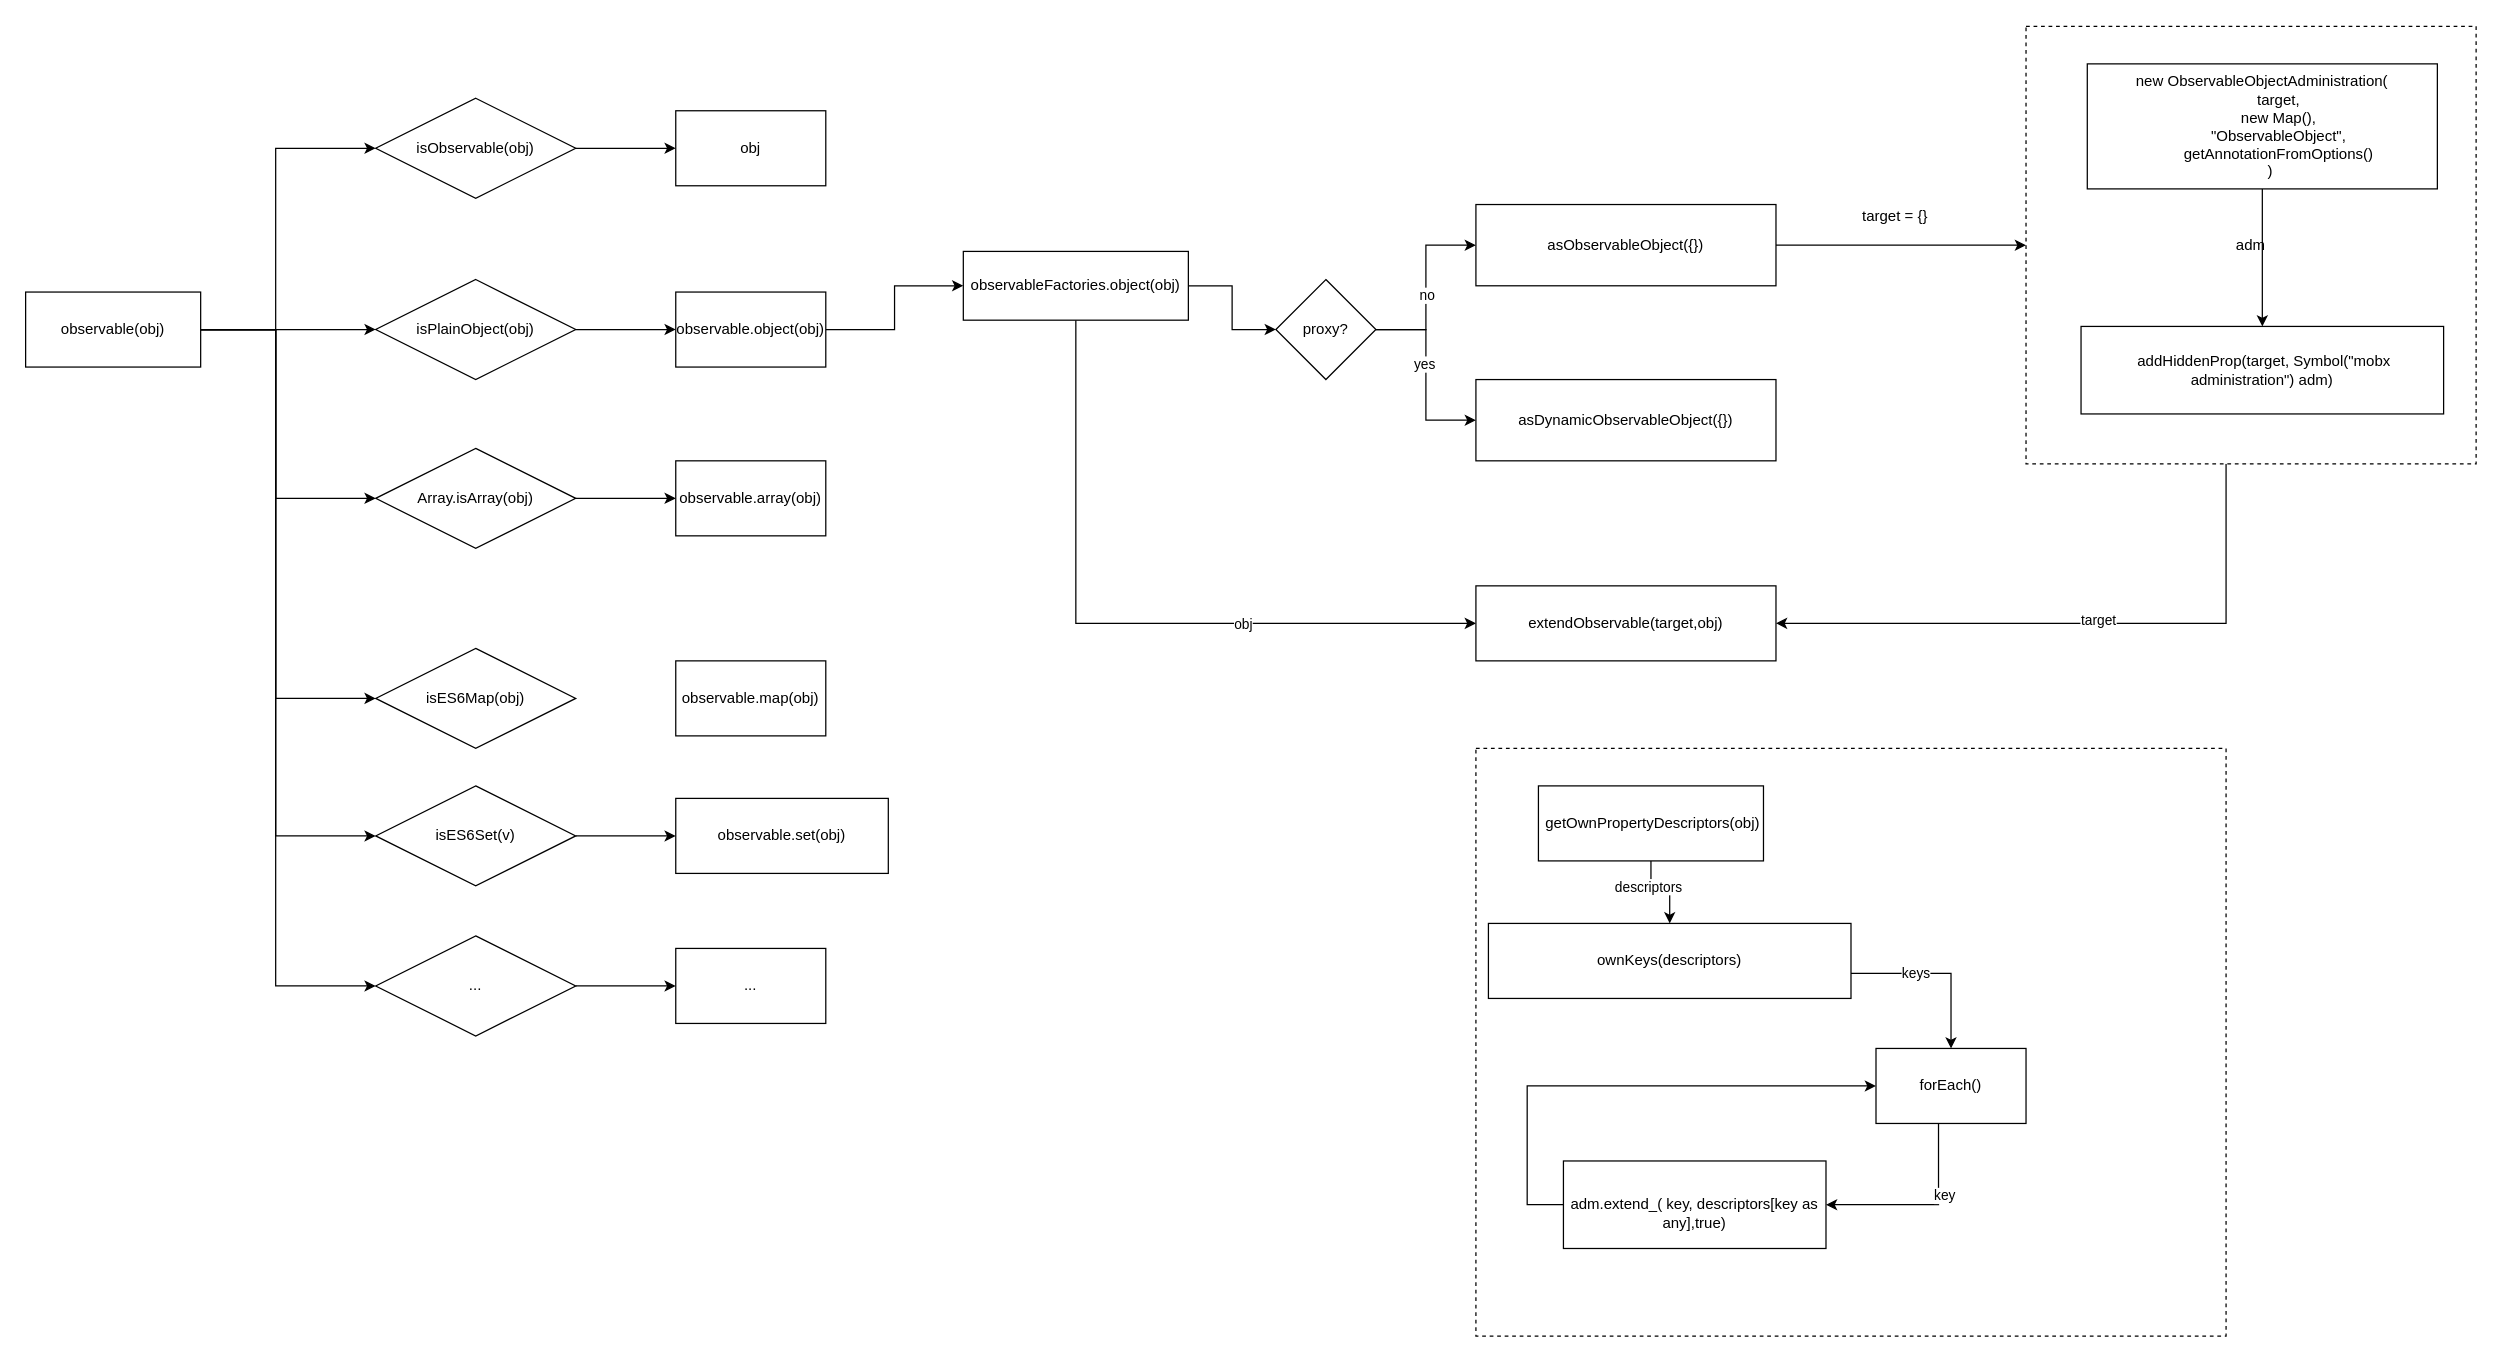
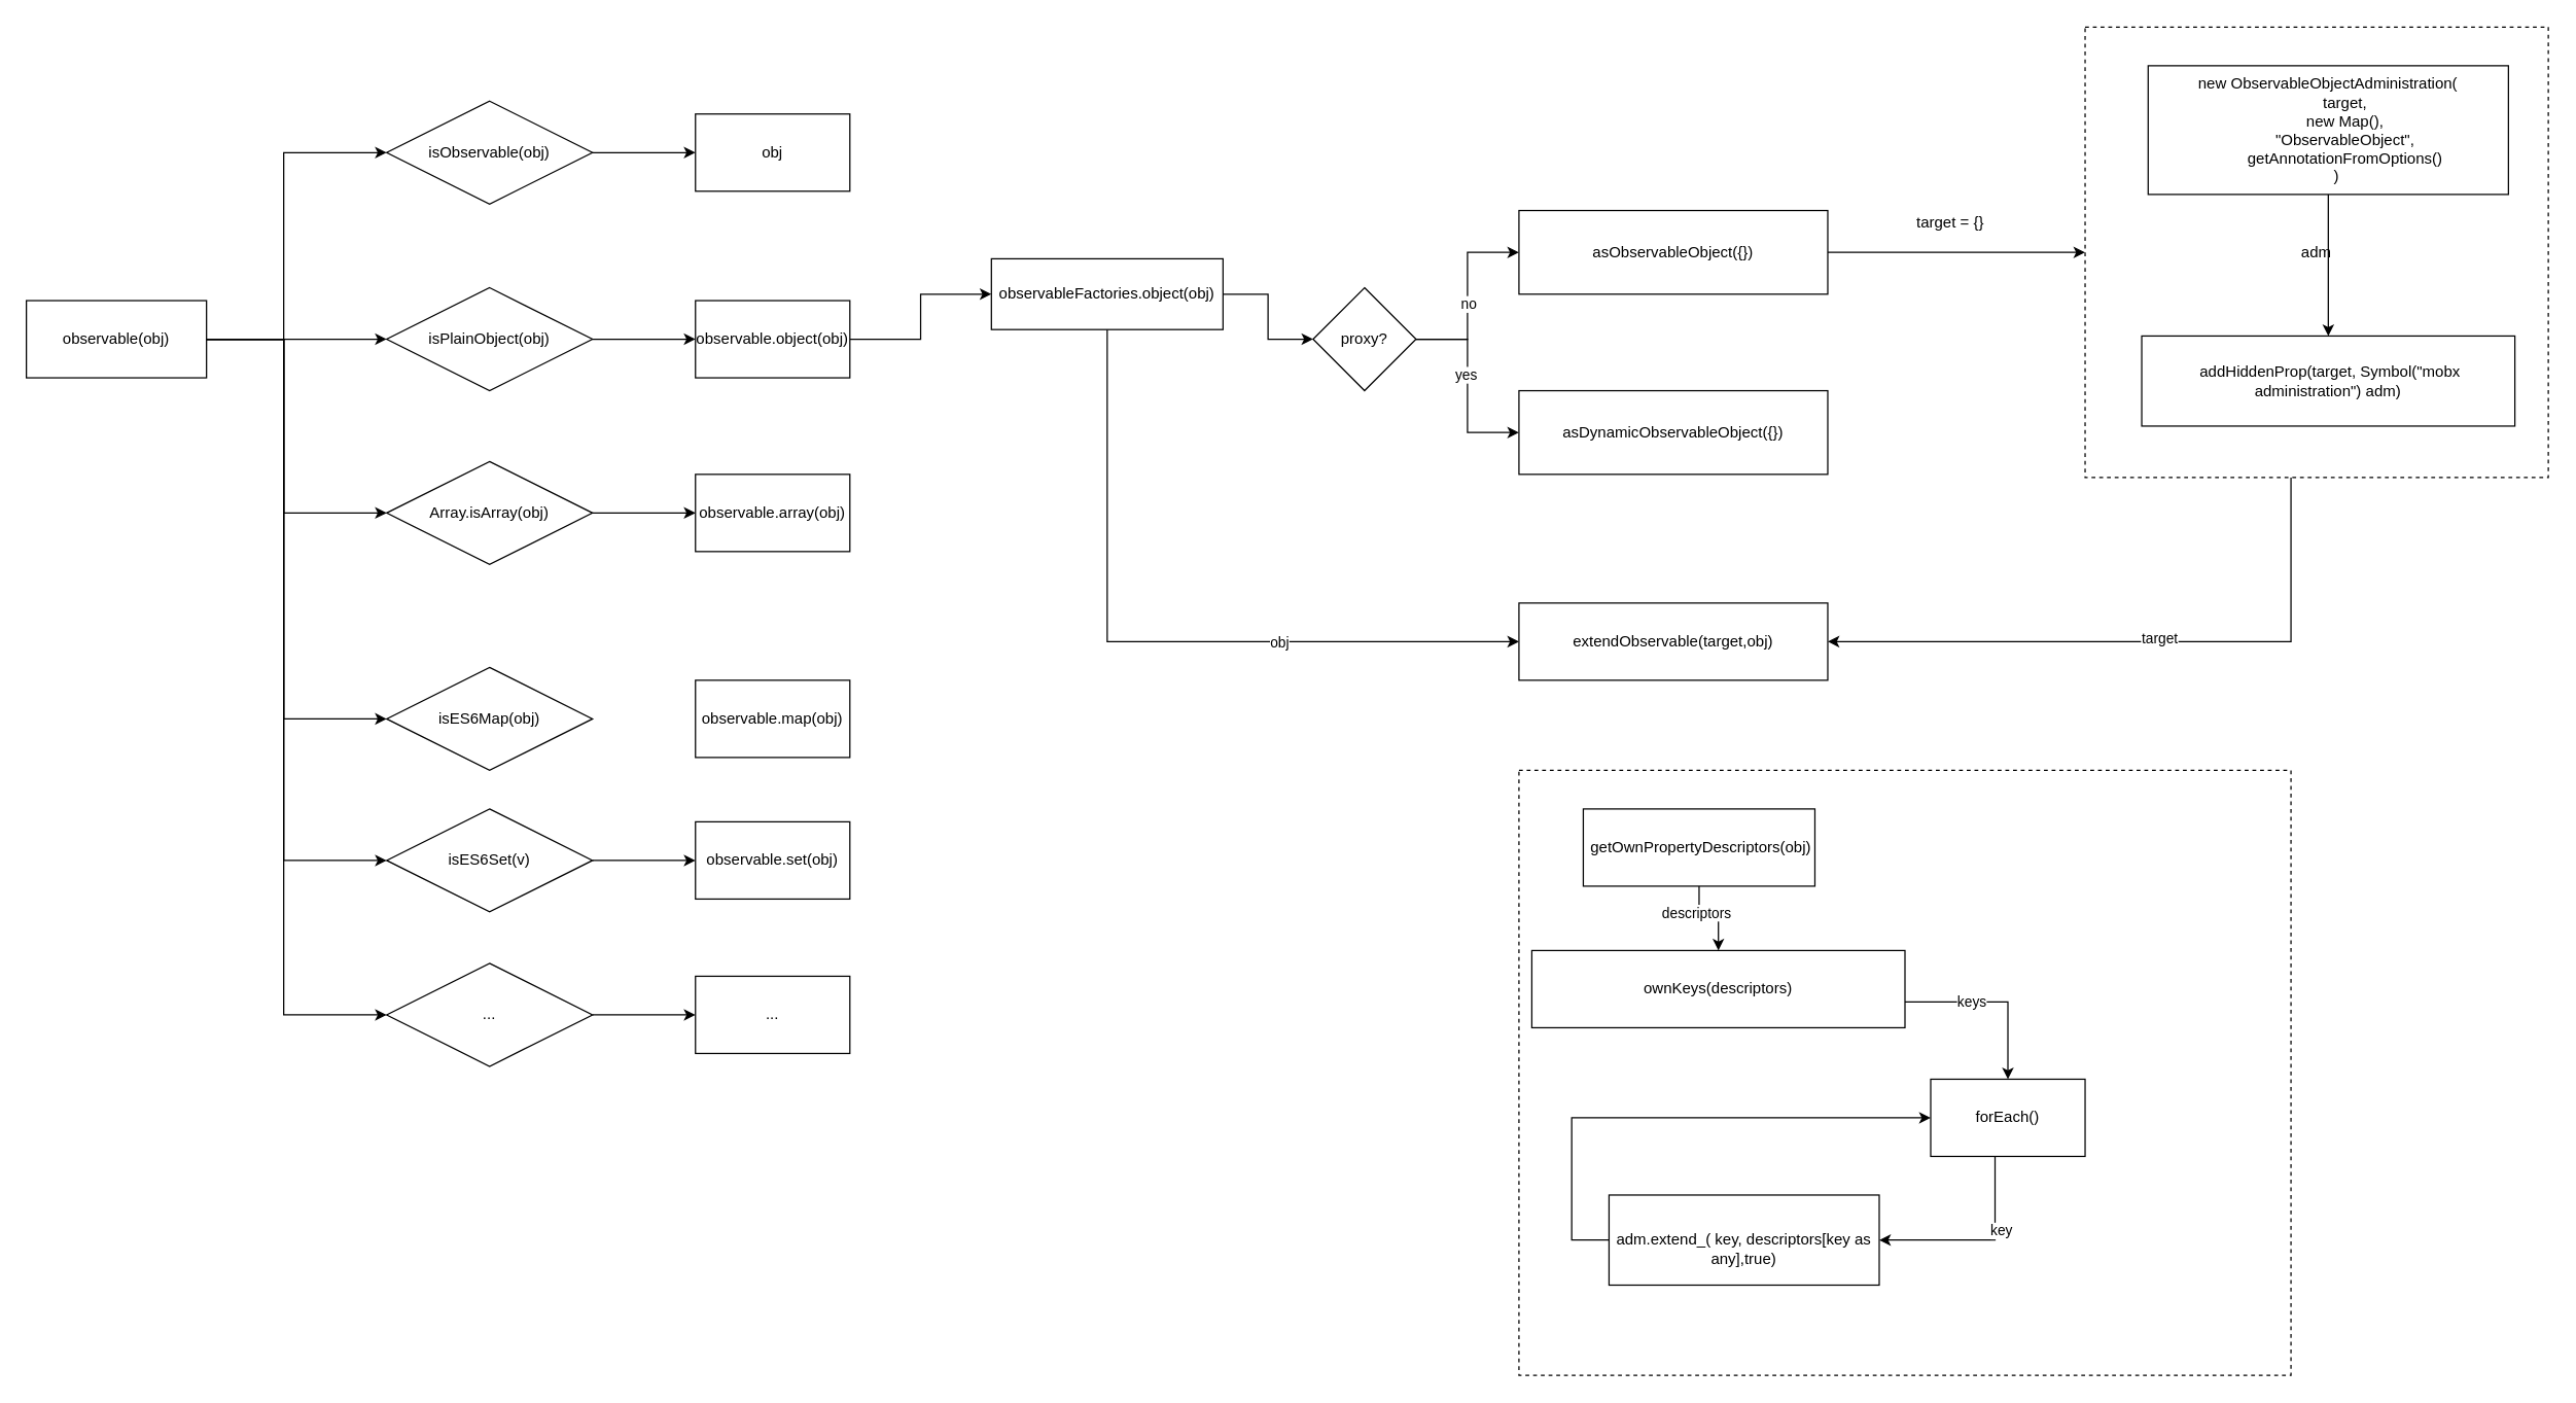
- <mxCell id="57" value="observable.set(obj)" style="whiteSpace=wrap;html=1;rounded=0;" vertex="1" parent="1"><mxGeometry x="540" y="638" width="170" height="60" as="geometry" /></mxCell>
+ <mxCell id="57" value="observable.set(obj)" style="whiteSpace=wrap;html=1;rounded=0;" vertex="1" parent="1"><mxGeometry x="540" y="638" width="120" height="60" as="geometry" /></mxCell>
